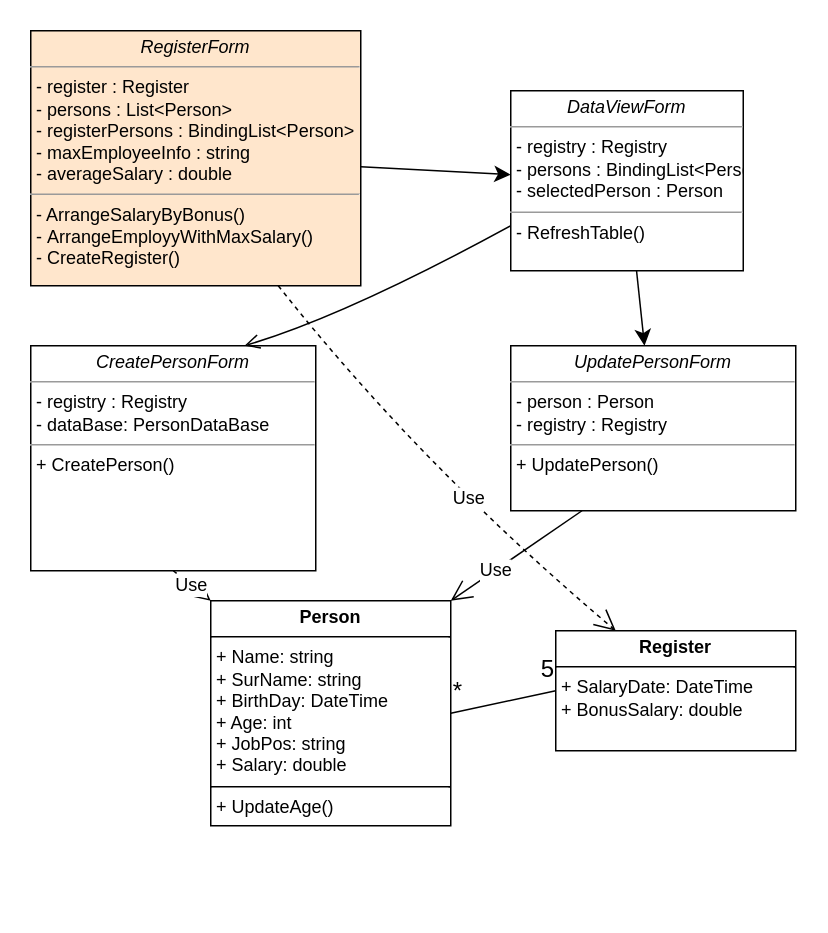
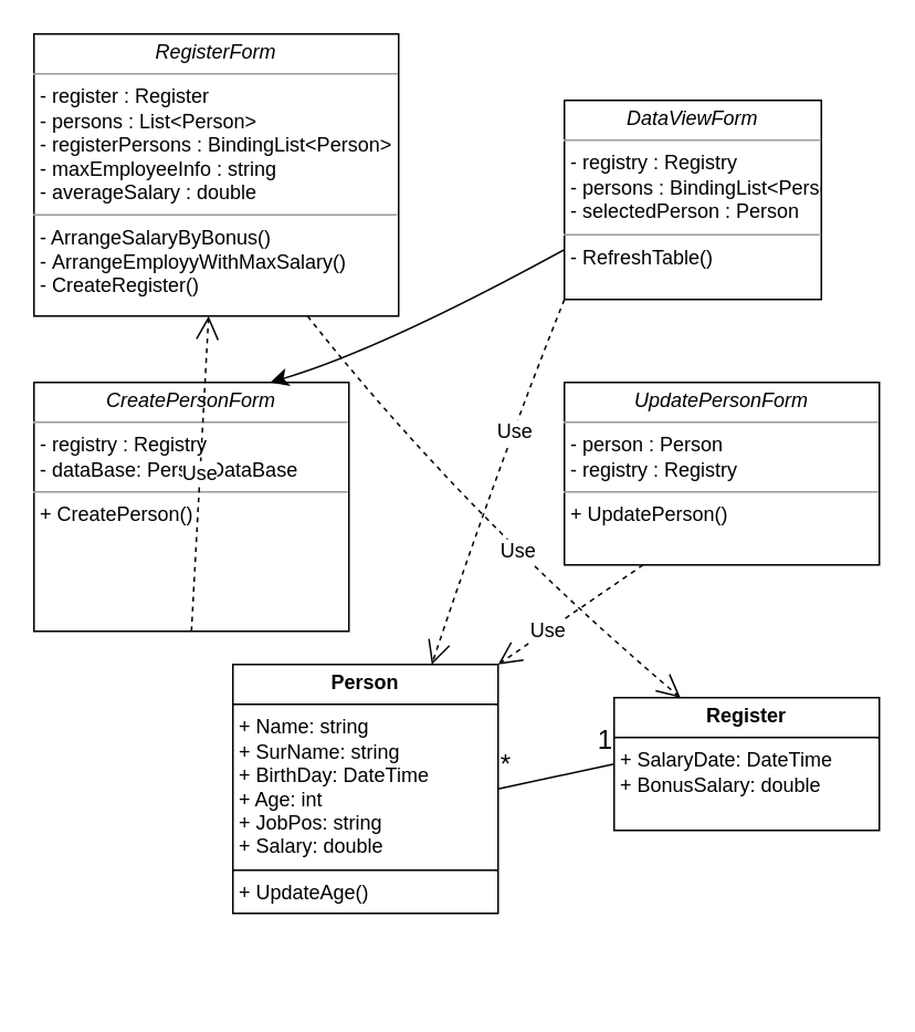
- <mxCell id="4" value="&lt;p style=&quot;margin:0px;margin-top:4px;text-align:center;&quot;&gt;&lt;i&gt;RegisterForm&lt;/i&gt;&lt;br&gt;&lt;/p&gt;&lt;hr size=&quot;1&quot;&gt;&lt;p style=&quot;margin:0px;margin-left:4px;&quot;&gt;- register :&amp;nbsp;Register&lt;br&gt;- persons : List&amp;lt;Person&amp;gt;&lt;/p&gt;&lt;p style=&quot;margin:0px;margin-left:4px;&quot;&gt;-&amp;nbsp;registerPersons :&amp;nbsp;BindingList&amp;lt;Person&amp;gt;&lt;/p&gt;&lt;p style=&quot;margin:0px;margin-left:4px;&quot;&gt;-&amp;nbsp;maxEmployeeInfo : string&amp;nbsp;&lt;/p&gt;&lt;p style=&quot;margin:0px;margin-left:4px;&quot;&gt;-&amp;nbsp;averageSalary : double&lt;/p&gt;&lt;hr size=&quot;1&quot;&gt;&lt;p style=&quot;margin:0px;margin-left:4px;&quot;&gt;- ArrangeSalaryByBonus()&lt;br&gt;-&amp;nbsp;&lt;span style=&quot;background-color: initial;&quot;&gt;ArrangeEmployyWithMaxSalary()&lt;/span&gt;&lt;/p&gt;&lt;p style=&quot;margin:0px;margin-left:4px;&quot;&gt;&lt;span style=&quot;background-color: initial;&quot;&gt;-&amp;nbsp;&lt;/span&gt;&lt;span style=&quot;background-color: initial;&quot;&gt;CreateRegister()&lt;/span&gt;&lt;/p&gt;" style="verticalAlign=top;align=left;overflow=fill;fontSize=12;fontFamily=Helvetica;html=1;rounded=0;shadow=0;comic=0;labelBackgroundColor=none;strokeWidth=1;fillColor=#ffe6cc;" parent="1" vertex="1"><mxGeometry x="20" y="20" width="220" height="170" as="geometry" /></mxCell>
+ <mxCell id="4" value="&lt;p style=&quot;margin:0px;margin-top:4px;text-align:center;&quot;&gt;&lt;i&gt;RegisterForm&lt;/i&gt;&lt;br&gt;&lt;/p&gt;&lt;hr size=&quot;1&quot;&gt;&lt;p style=&quot;margin:0px;margin-left:4px;&quot;&gt;- register :&amp;nbsp;Register&lt;br&gt;- persons : List&amp;lt;Person&amp;gt;&lt;/p&gt;&lt;p style=&quot;margin:0px;margin-left:4px;&quot;&gt;-&amp;nbsp;registerPersons :&amp;nbsp;BindingList&amp;lt;Person&amp;gt;&lt;/p&gt;&lt;p style=&quot;margin:0px;margin-left:4px;&quot;&gt;-&amp;nbsp;maxEmployeeInfo : string&amp;nbsp;&lt;/p&gt;&lt;p style=&quot;margin:0px;margin-left:4px;&quot;&gt;-&amp;nbsp;averageSalary : double&lt;/p&gt;&lt;hr size=&quot;1&quot;&gt;&lt;p style=&quot;margin:0px;margin-left:4px;&quot;&gt;- ArrangeSalaryByBonus()&lt;br&gt;-&amp;nbsp;&lt;span style=&quot;background-color: initial;&quot;&gt;ArrangeEmployyWithMaxSalary()&lt;/span&gt;&lt;/p&gt;&lt;p style=&quot;margin:0px;margin-left:4px;&quot;&gt;&lt;span style=&quot;background-color: initial;&quot;&gt;-&amp;nbsp;&lt;/span&gt;&lt;span style=&quot;background-color: initial;&quot;&gt;CreateRegister()&lt;/span&gt;&lt;/p&gt;" style="verticalAlign=top;align=left;overflow=fill;fontSize=12;fontFamily=Helvetica;html=1;rounded=0;shadow=0;comic=0;labelBackgroundColor=none;strokeWidth=1" parent="1" vertex="1"><mxGeometry x="20" y="20" width="220" height="170" as="geometry" /></mxCell>
- <mxCell id="3" value="" style="edgeStyle=none;curved=1;rounded=0;orthogonalLoop=1;jettySize=auto;html=1;fontSize=12;startSize=8;endSize=8;" parent="1" source="4" target="7" edge="1"><mxGeometry relative="1" as="geometry" /></mxCell>
- <mxCell id="6" value="" style="edgeStyle=none;curved=1;rounded=0;orthogonalLoop=1;jettySize=auto;html=1;fontSize=12;startSize=8;endSize=8;" parent="1" source="7" target="2" edge="1"><mxGeometry relative="1" as="geometry" /></mxCell>
- <mxCell id="8" value="" style="endArrow=open;html=1;rounded=0;fontSize=12;startSize=8;endSize=8;curved=1;entryX=0.75;entryY=0;entryDx=0;entryDy=0;exitX=0;exitY=0.75;exitDx=0;exitDy=0;" parent="1" source="7" target="5" edge="1"><mxGeometry width="50" height="50" relative="1" as="geometry"><mxPoint x="290" y="320" as="sourcePoint" /><mxPoint x="340" y="270" as="targetPoint" /><Array as="points"><mxPoint x="230" y="210" /></Array></mxGeometry></mxCell>
+ <mxCell id="8" value="" style="endArrow=classic;html=1;rounded=0;fontSize=12;startSize=8;endSize=8;curved=1;entryX=0.75;entryY=0;entryDx=0;entryDy=0;exitX=0;exitY=0.75;exitDx=0;exitDy=0;" parent="1" source="7" target="5" edge="1"><mxGeometry width="50" height="50" relative="1" as="geometry"><mxPoint x="290" y="320" as="sourcePoint" /><mxPoint x="340" y="270" as="targetPoint" /><Array as="points"><mxPoint x="230" y="210" /></Array></mxGeometry></mxCell>
+ <mxCell id="11" value="Use" style="endArrow=open;endSize=12;dashed=1;html=1;rounded=0;fontSize=12;curved=1;exitX=0;exitY=1;exitDx=0;exitDy=0;entryX=0.75;entryY=0;entryDx=0;entryDy=0;" parent="1" source="7" target="15" edge="1"><mxGeometry x="-0.271" y="2" width="160" relative="1" as="geometry"><mxPoint x="150" y="180" as="sourcePoint" /><mxPoint x="230" y="460" as="targetPoint" /><mxPoint as="offset" /><Array as="points"><mxPoint x="300" y="280" /></Array></mxGeometry></mxCell>
- <mxCell id="9" value="Use" style="endArrow=open;endSize=12;dashed=0;html=1;rounded=0;fontSize=12;curved=1;exitX=0.25;exitY=1;exitDx=0;exitDy=0;entryX=1;entryY=0;entryDx=0;entryDy=0;" parent="1" source="2" target="15" edge="1"><mxGeometry x="0.32" width="160" relative="1" as="geometry"><mxPoint x="395" y="380" as="sourcePoint" /><mxPoint x="280" y="470" as="targetPoint" /><mxPoint as="offset" /></mxGeometry></mxCell>
+ <mxCell id="9" value="Use" style="endArrow=open;endSize=12;dashed=1;html=1;rounded=0;fontSize=12;curved=1;exitX=0.25;exitY=1;exitDx=0;exitDy=0;entryX=1;entryY=0;entryDx=0;entryDy=0;" parent="1" source="2" target="15" edge="1"><mxGeometry x="0.32" width="160" relative="1" as="geometry"><mxPoint x="395" y="380" as="sourcePoint" /><mxPoint x="280" y="470" as="targetPoint" /><mxPoint as="offset" /></mxGeometry></mxCell>
- <mxCell id="10" value="Use" style="endArrow=open;endSize=12;dashed=1;html=1;rounded=0;fontSize=12;curved=1;exitX=0.5;exitY=1;exitDx=0;exitDy=0;entryX=0;entryY=0;entryDx=0;entryDy=0;" parent="1" source="5" target="15" edge="1"><mxGeometry width="160" relative="1" as="geometry"><mxPoint x="165" y="380" as="sourcePoint" /><mxPoint x="120" y="460" as="targetPoint" /></mxGeometry></mxCell>
+ <mxCell id="10" value="Use" style="endArrow=open;endSize=12;dashed=1;html=1;rounded=0;fontSize=12;curved=1;exitX=0.5;exitY=1;exitDx=0;exitDy=0;" parent="1" source="5" target="4" edge="1"><mxGeometry width="160" relative="1" as="geometry"><mxPoint x="165" y="380" as="sourcePoint" /><mxPoint x="120" y="460" as="targetPoint" /></mxGeometry></mxCell>
- <mxCell id="17" value="5" style="text;strokeColor=none;fillColor=none;html=1;align=center;verticalAlign=middle;whiteSpace=wrap;rounded=0;fontSize=16;" vertex="1" parent="1"><mxGeometry x="360" y="440" width="10" height="10" as="geometry" /></mxCell>
+ <mxCell id="17" value="1" style="text;strokeColor=none;fillColor=none;html=1;align=center;verticalAlign=middle;whiteSpace=wrap;rounded=0;fontSize=16;" vertex="1" parent="1"><mxGeometry x="360" y="440" width="10" height="10" as="geometry" /></mxCell>
